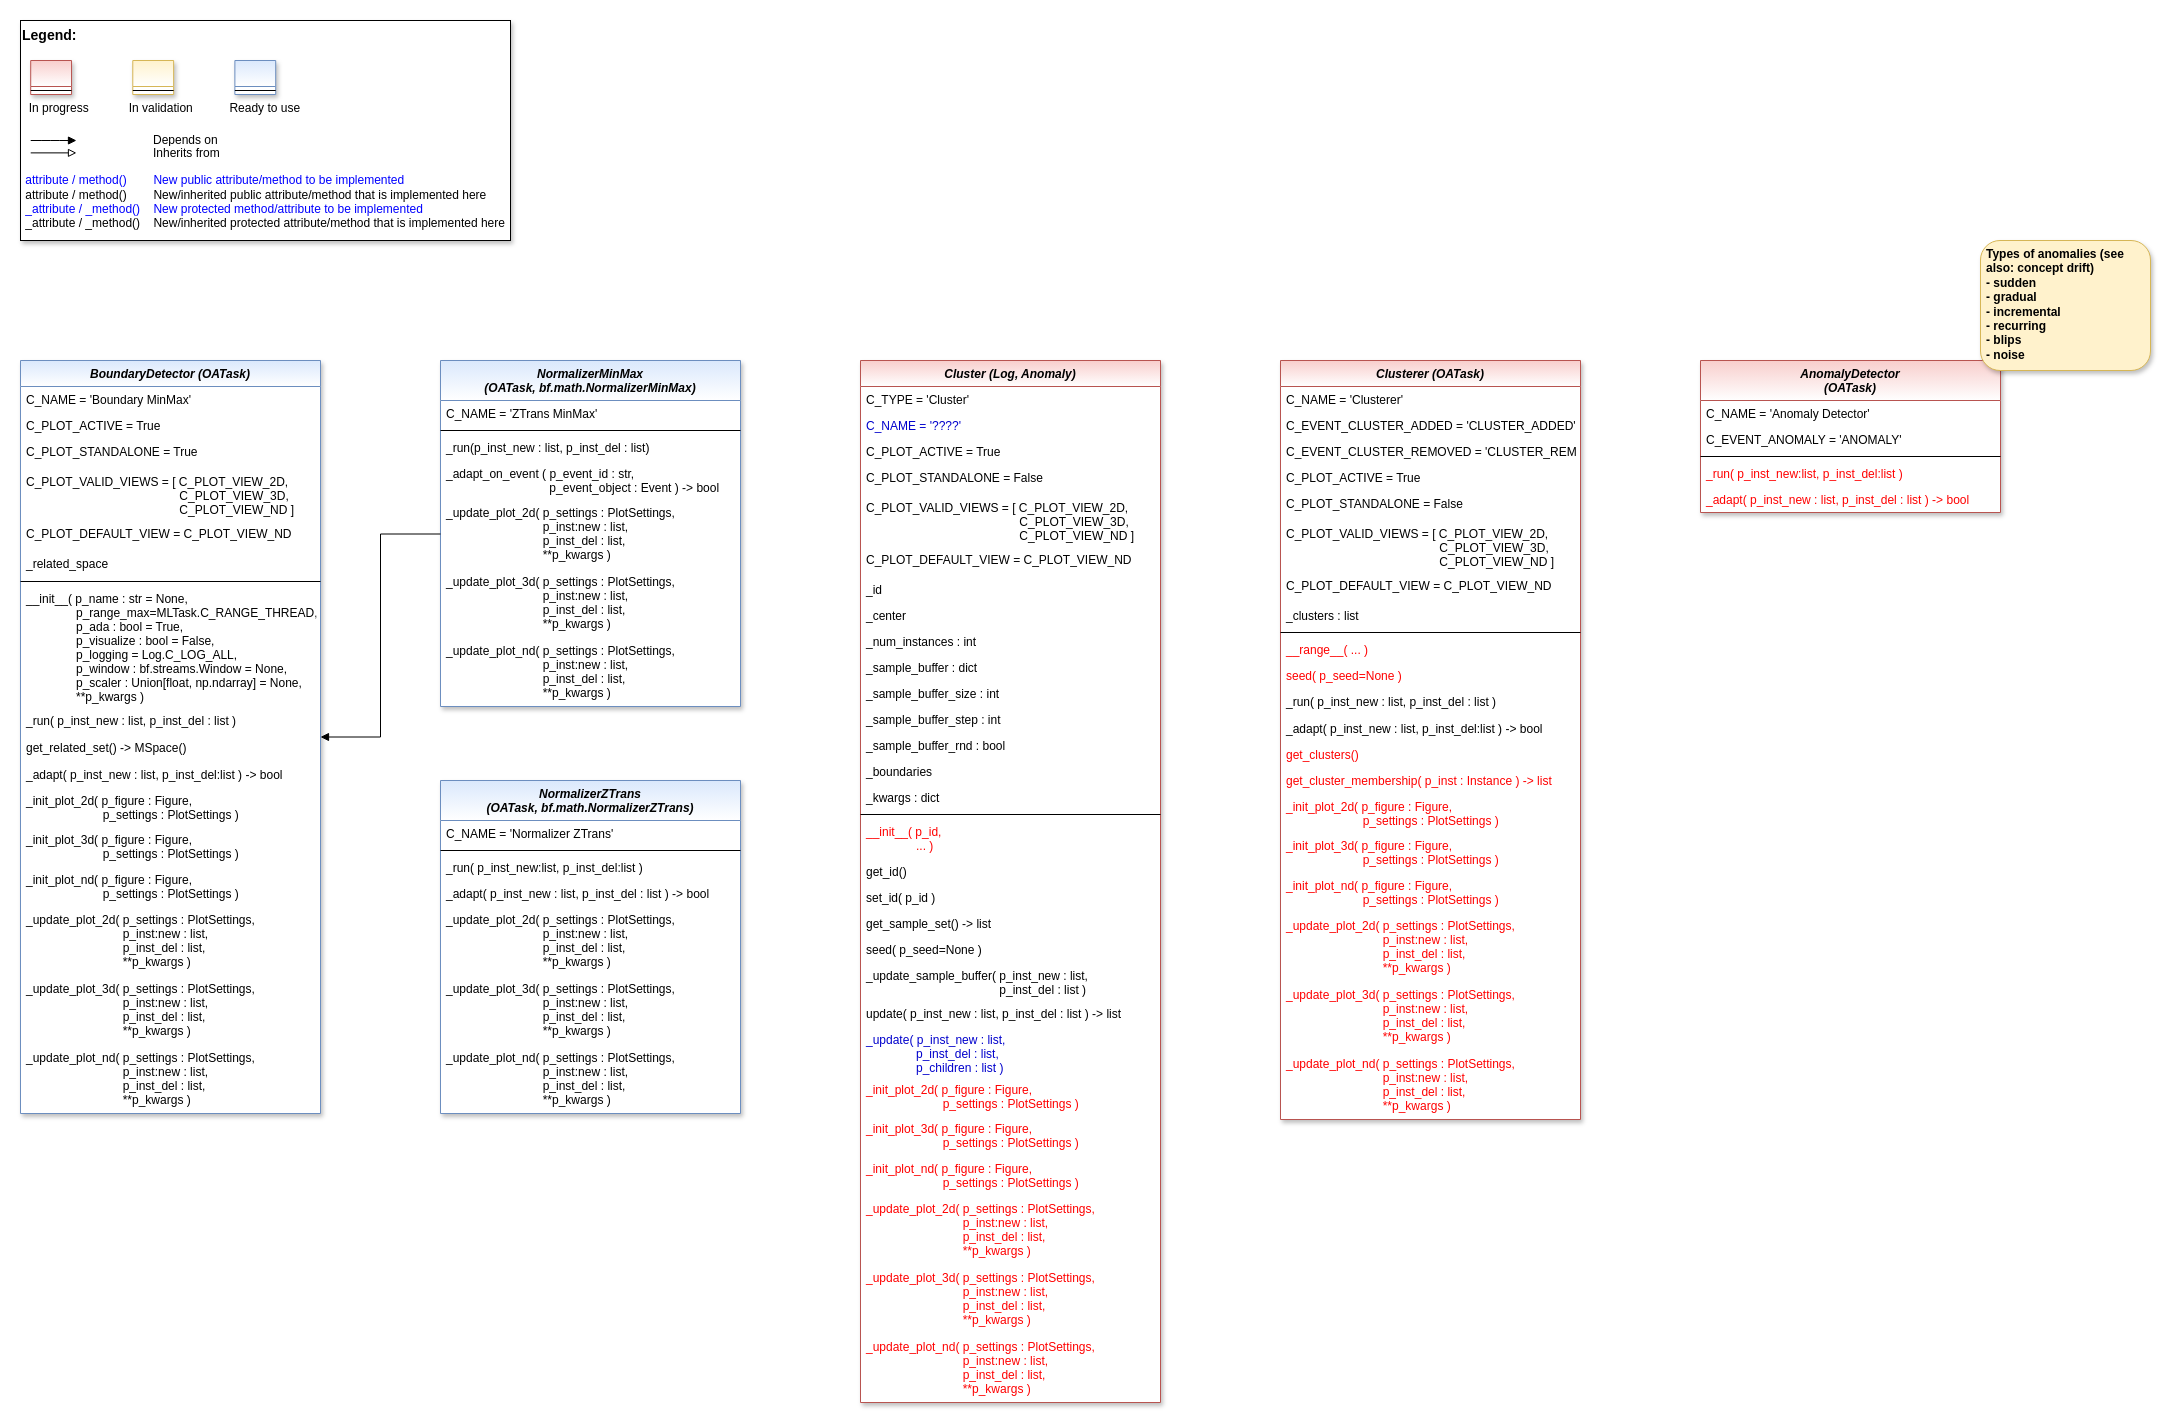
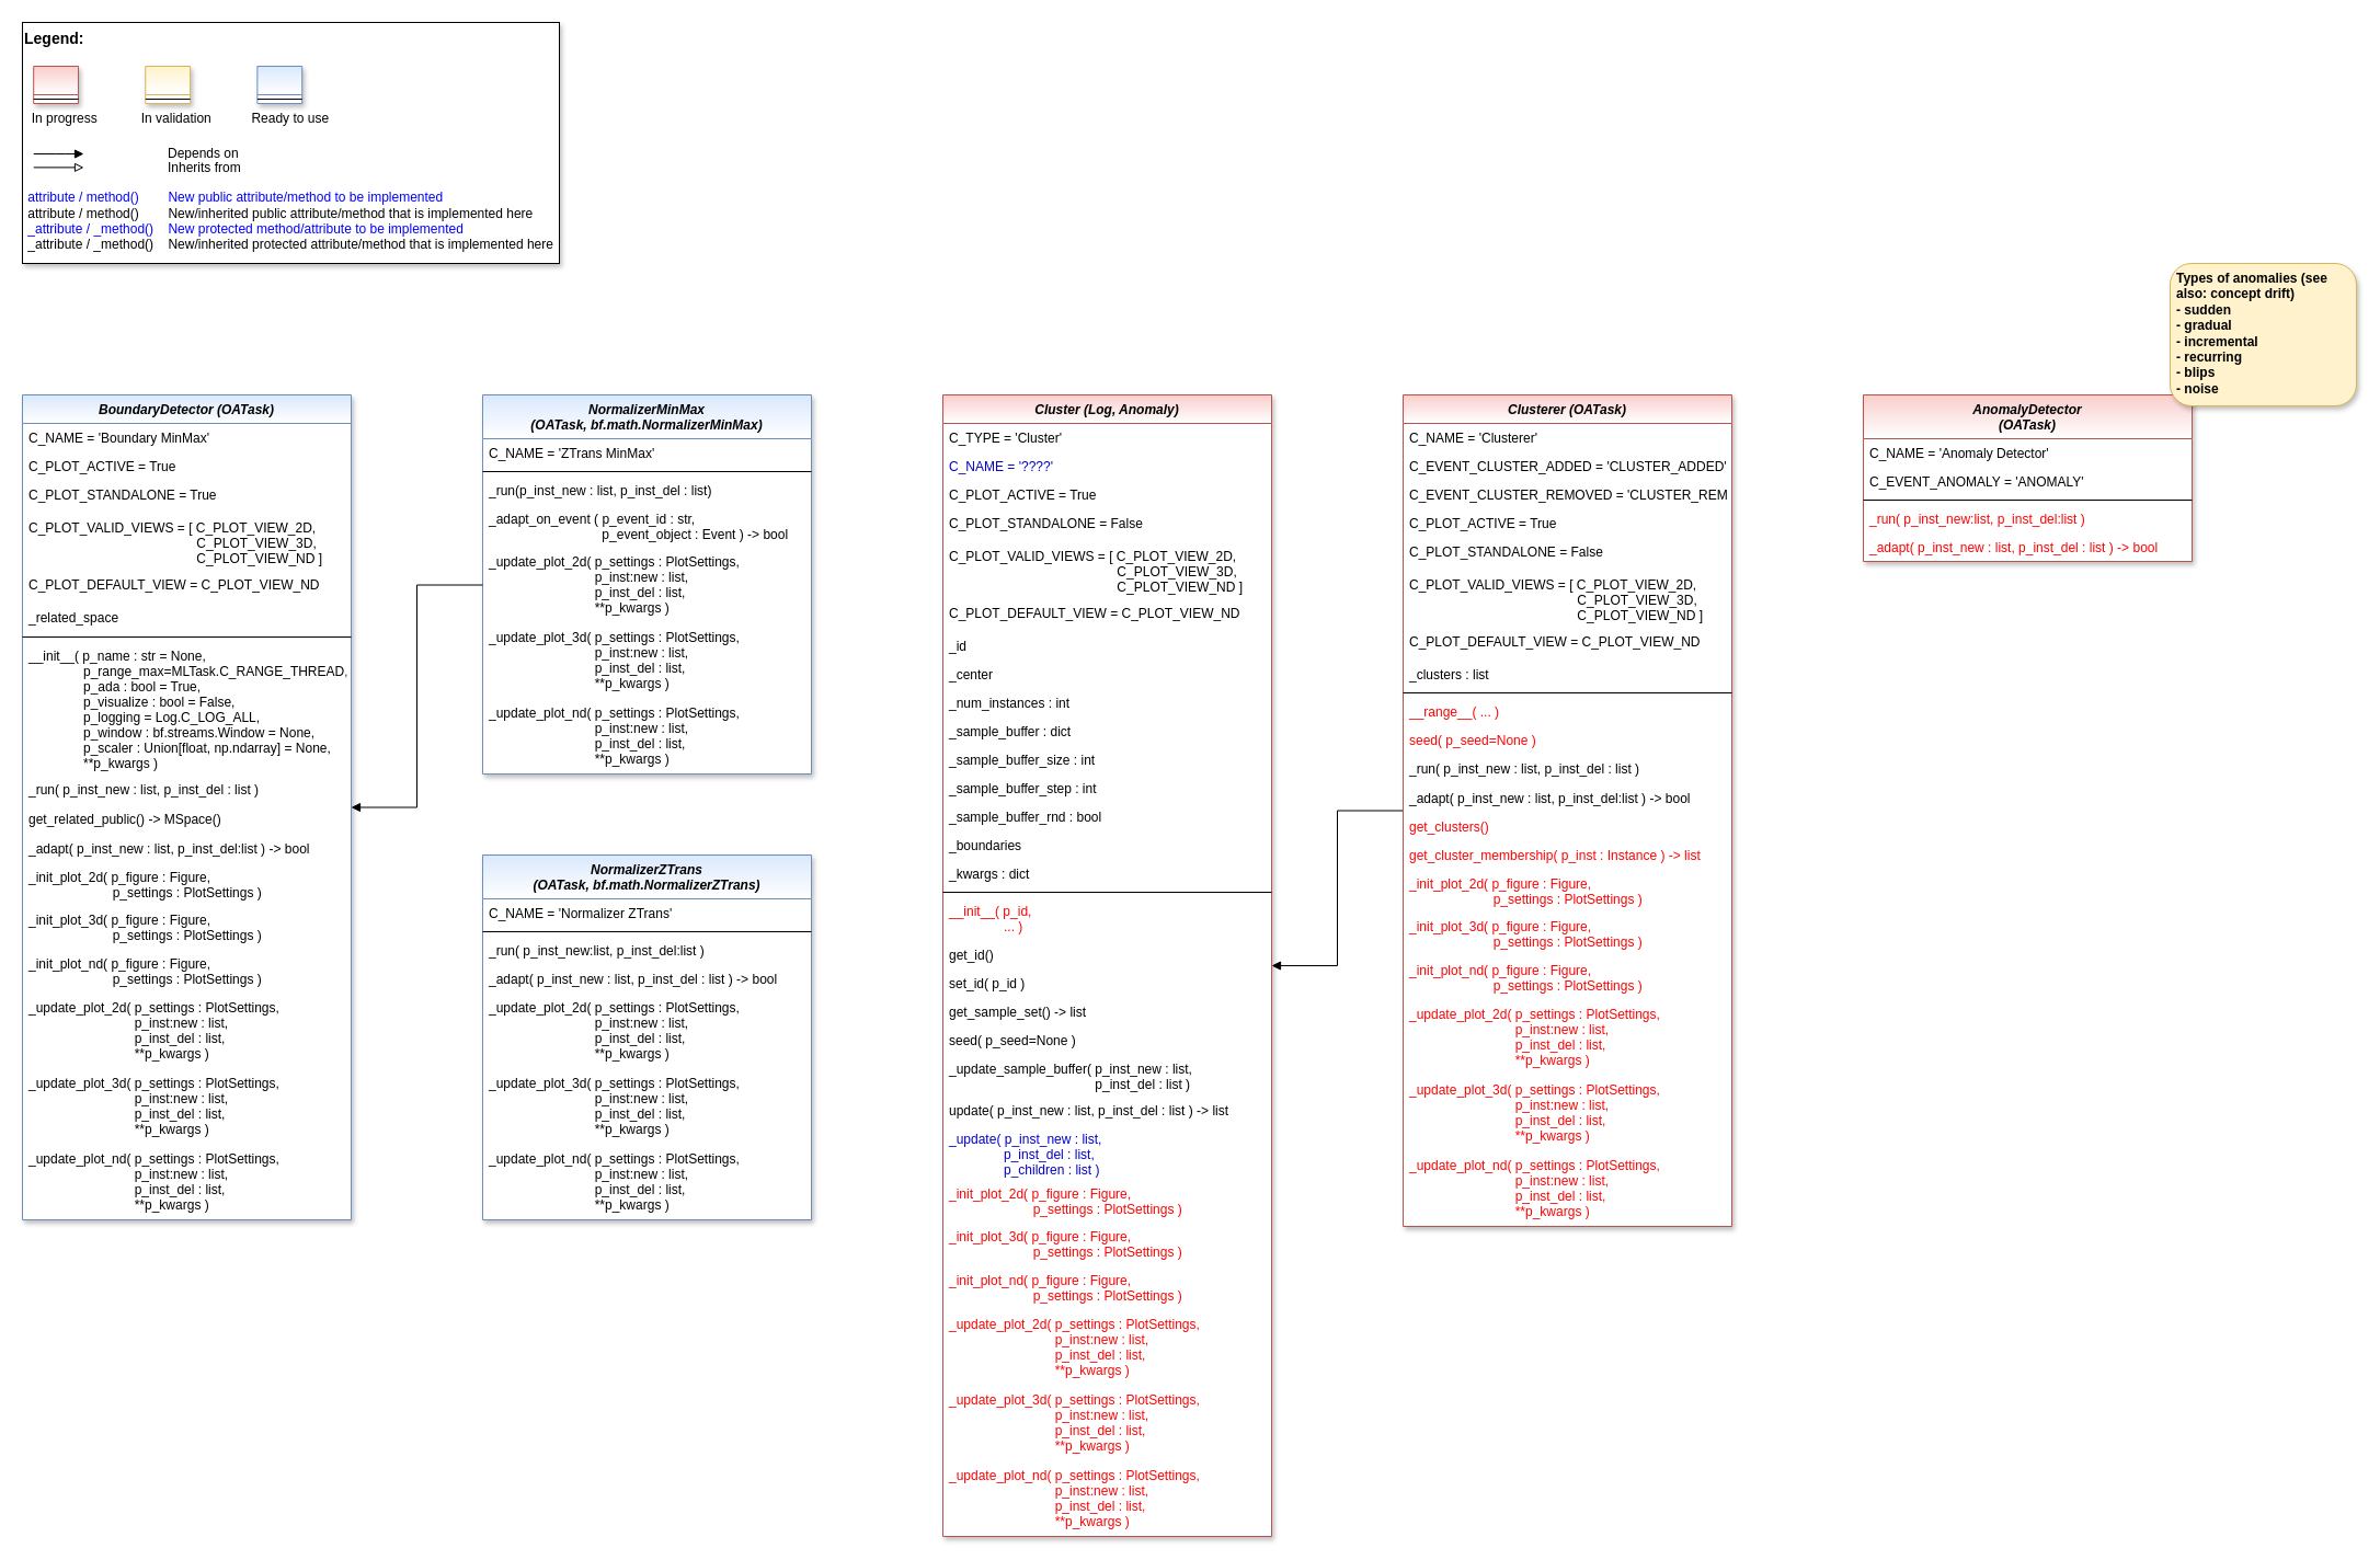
- <mxCell id="76" value="get_related_set() -&gt; MSpace()" style="text;align=left;verticalAlign=top;spacingLeft=4;spacingRight=4;overflow=hidden;rotatable=0;points=[[0,0.5],[1,0.5]];portConstraint=eastwest;fontColor=default;" parent="66" vertex="1"><mxGeometry y="374" width="300" height="27" as="geometry" /></mxCell>
+ <mxCell id="76" value="get_related_public() -&gt; MSpace()" style="text;align=left;verticalAlign=top;spacingLeft=4;spacingRight=4;overflow=hidden;rotatable=0;points=[[0,0.5],[1,0.5]];portConstraint=eastwest;fontColor=default;" parent="66" vertex="1"><mxGeometry y="374" width="300" height="27" as="geometry" /></mxCell>
+ <mxCell id="12" style="edgeStyle=orthogonalEdgeStyle;rounded=0;orthogonalLoop=1;jettySize=auto;html=1;endArrow=block;endFill=1;" parent="1" source="13" target="35" edge="1"><mxGeometry relative="1" as="geometry" /></mxCell>
